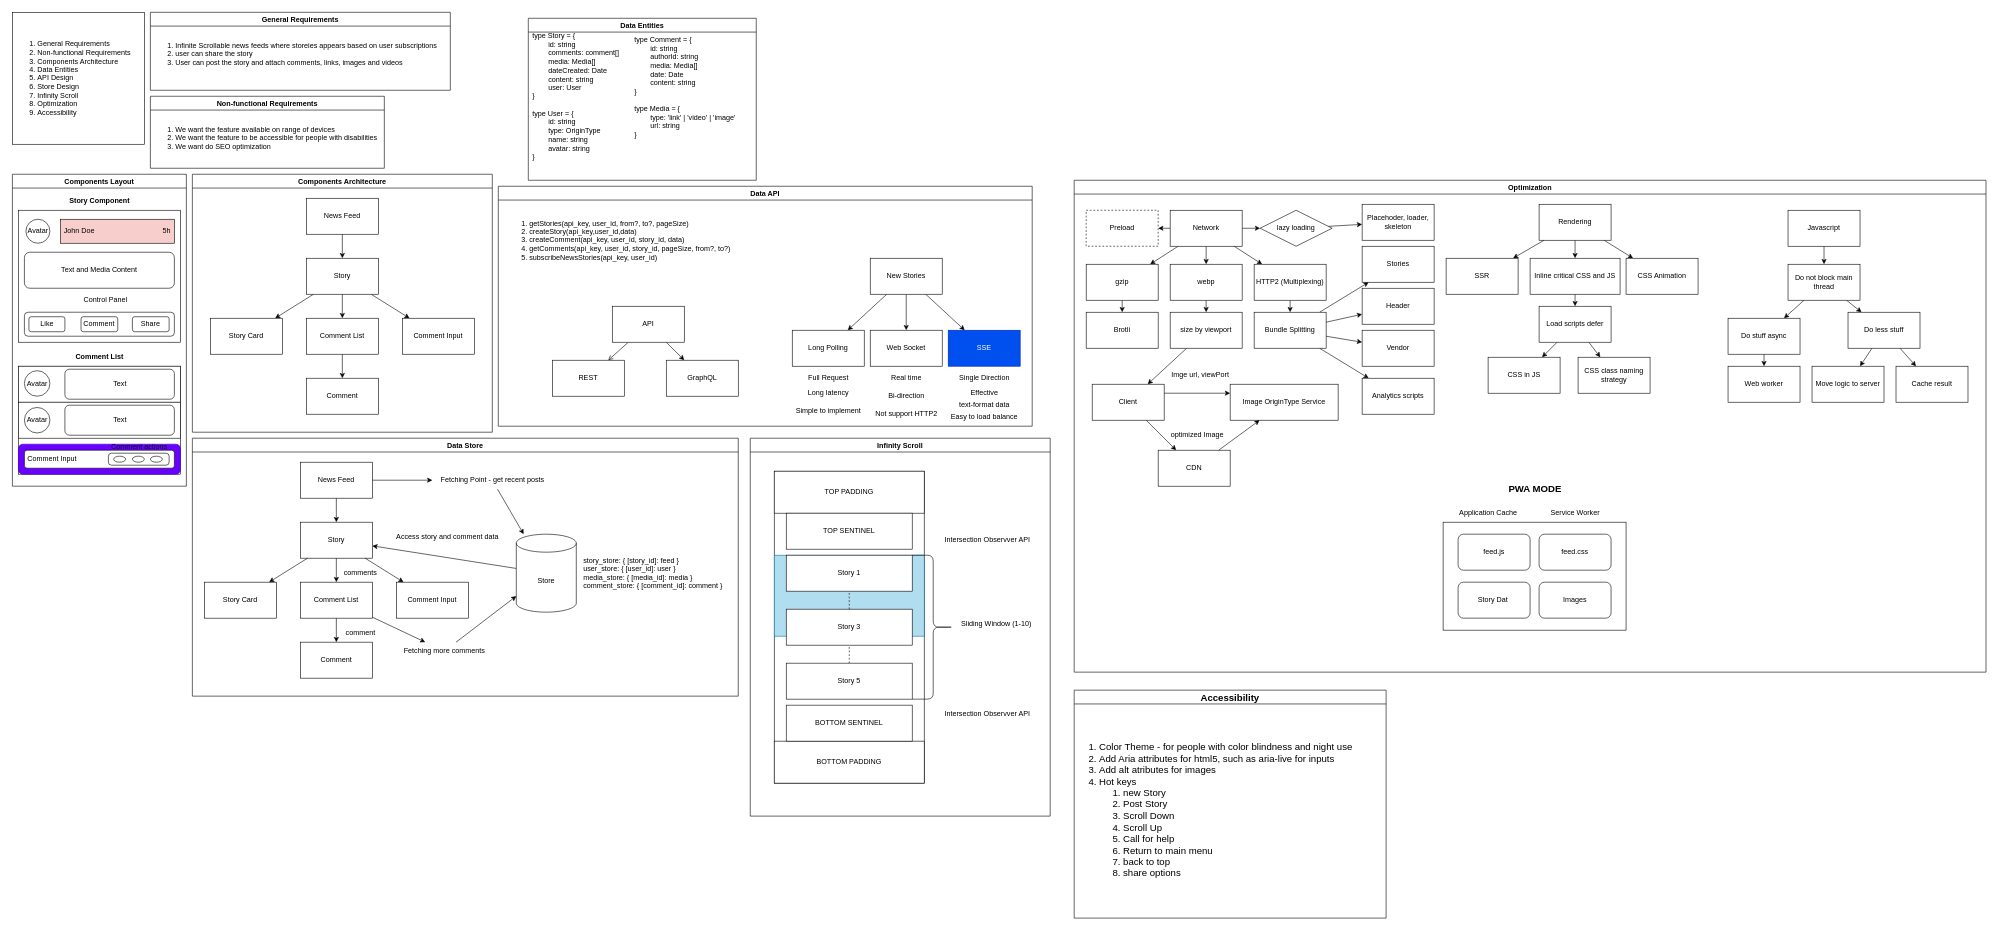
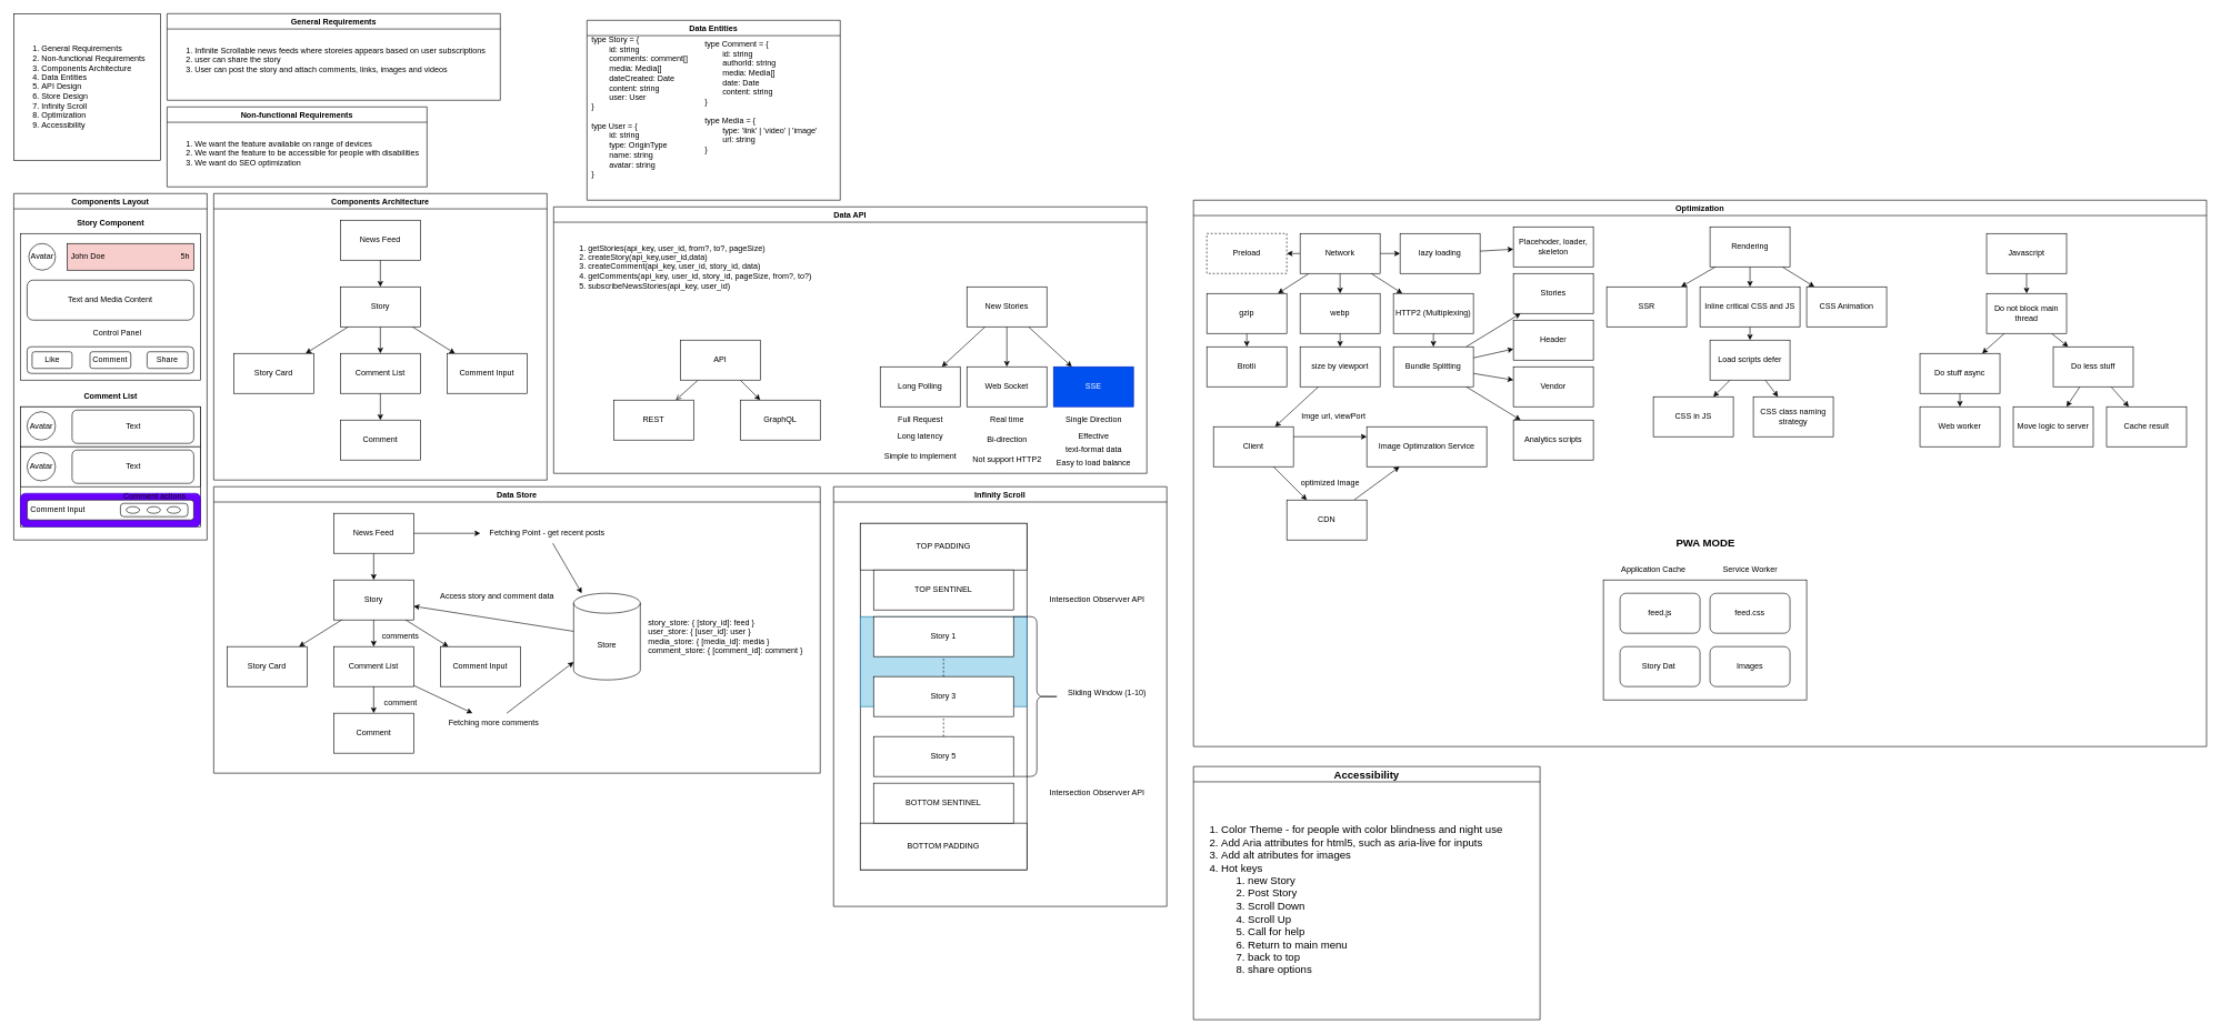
- <mxCell id="160" value="lazy loading" style="rhombus;whiteSpace=wrap;html=1;shadow=0;glass=0;labelBackgroundColor=none;labelBorderColor=none;sketch=0;fillColor=default;" parent="114" vertex="1"><mxGeometry x="310" y="50" width="120" height="60" as="geometry" /></mxCell>
+ <mxCell id="160" value="lazy loading" style="rounded=0;whiteSpace=wrap;html=1;shadow=0;glass=0;labelBackgroundColor=none;labelBorderColor=none;sketch=0;fillColor=default;" parent="114" vertex="1"><mxGeometry x="310" y="50" width="120" height="60" as="geometry" /></mxCell>
- <mxCell id="134" value="Image OriginType Service" style="rounded=0;whiteSpace=wrap;html=1;shadow=0;glass=0;labelBackgroundColor=none;labelBorderColor=none;sketch=0;fillColor=default;" parent="114" vertex="1"><mxGeometry x="260" y="340" width="180" height="60" as="geometry" /></mxCell>
+ <mxCell id="134" value="Image Optimzation Service" style="rounded=0;whiteSpace=wrap;html=1;shadow=0;glass=0;labelBackgroundColor=none;labelBorderColor=none;sketch=0;fillColor=default;" parent="114" vertex="1"><mxGeometry x="260" y="340" width="180" height="60" as="geometry" /></mxCell>
